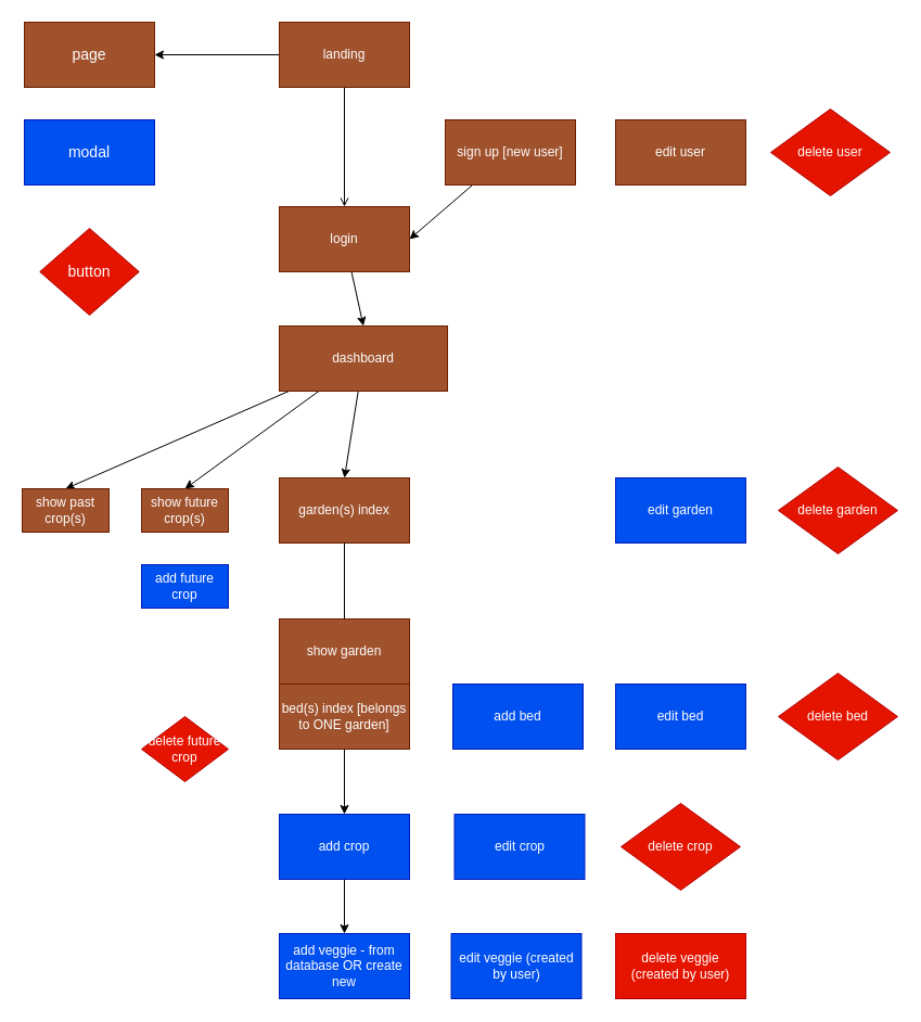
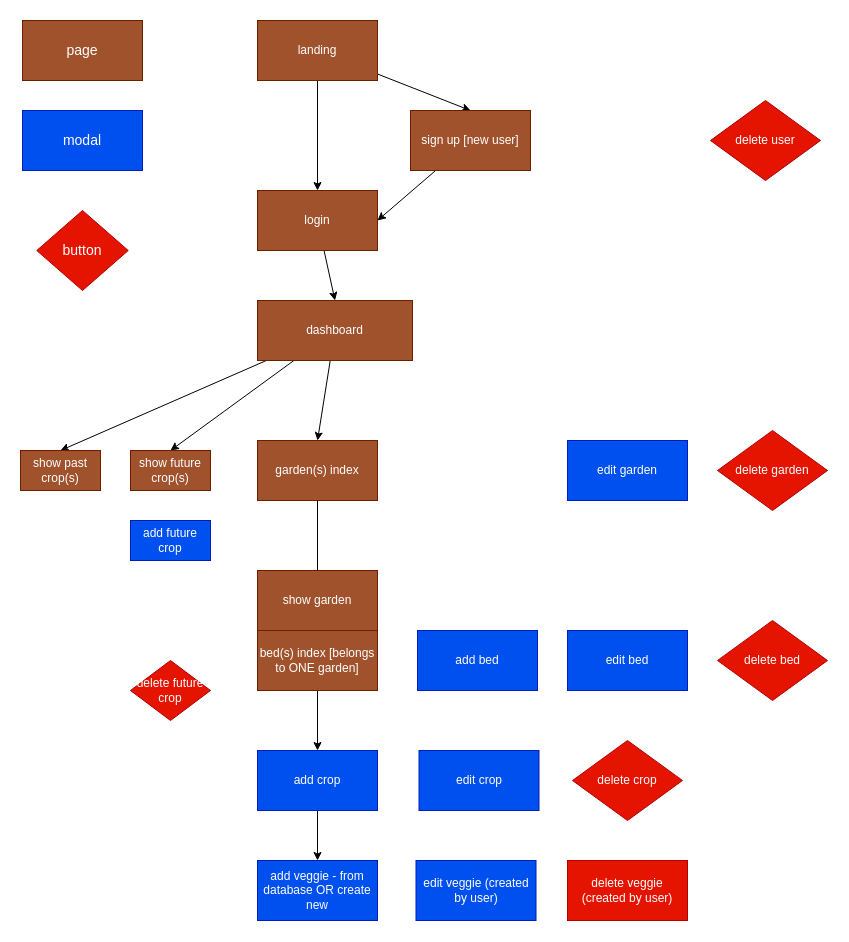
- <mxCell id="6" style="edgeStyle=none;html=1;" edge="1" parent="1" source="8" target="39"><mxGeometry relative="1" as="geometry" /></mxCell>
+ <mxCell id="6" style="edgeStyle=none;html=1;entryX=0.5;entryY=0;entryDx=0;entryDy=0;" edge="1" parent="1" source="8" target="12"><mxGeometry relative="1" as="geometry" /></mxCell>
- <mxCell id="35" value="edit user" style="whiteSpace=wrap;html=1;fillColor=#a0522d;fontColor=#ffffff;strokeColor=#6D1F00;" vertex="1" parent="1"><mxGeometry x="567" y="110" width="120" height="60" as="geometry" /></mxCell>
- <mxCell id="7" style="edgeStyle=none;html=1;entryX=0.5;entryY=0;entryDx=0;entryDy=0;endArrow=open;" edge="1" parent="1" source="8" target="10"><mxGeometry relative="1" as="geometry" /></mxCell>
+ <mxCell id="7" style="edgeStyle=none;html=1;entryX=0.5;entryY=0;entryDx=0;entryDy=0;" edge="1" parent="1" source="8" target="10"><mxGeometry relative="1" as="geometry" /></mxCell>
